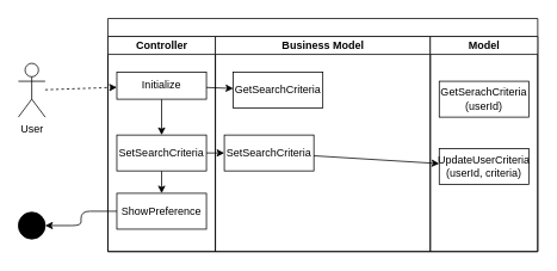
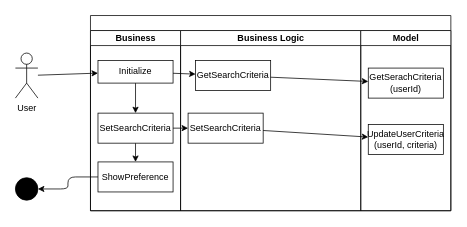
- <mxCell id="3" value="Controller" style="swimlane;startSize=20;html=1;" parent="2" vertex="1"><mxGeometry y="20" width="120" height="240" as="geometry" /></mxCell>
+ <mxCell id="3" value="Business" style="swimlane;startSize=20;html=1;" parent="2" vertex="1"><mxGeometry y="20" width="120" height="240" as="geometry" /></mxCell>
- <mxCell id="9" value="Business Model" style="swimlane;startSize=20;html=1;" parent="2" vertex="1"><mxGeometry x="120" y="20" width="240" height="240" as="geometry" /></mxCell>
+ <mxCell id="9" value="Business Logic" style="swimlane;startSize=20;html=1;" parent="2" vertex="1"><mxGeometry x="120" y="20" width="240" height="240" as="geometry" /></mxCell>
- <mxCell id="19" style="edgeStyle=none;html=1;dashed=1;" parent="1" source="20" target="5" edge="1"><mxGeometry relative="1" as="geometry" /></mxCell>
+ <mxCell id="19" style="edgeStyle=none;html=1;" parent="1" source="20" target="5" edge="1"><mxGeometry relative="1" as="geometry" /></mxCell>
+ <mxCell id="18" value="" style="edgeStyle=none;html=1;" parent="2" source="11" target="14" edge="1"><mxGeometry relative="1" as="geometry" /></mxCell>
